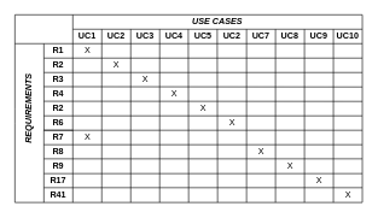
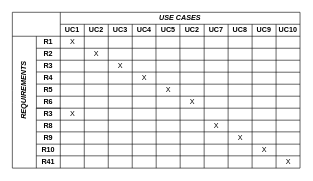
- <mxCell id="29" value="R2" style="text;html=1;strokeColor=none;fillColor=none;align=center;verticalAlign=middle;whiteSpace=wrap;rounded=0;fontStyle=1" parent="1" vertex="1"><mxGeometry x="60" y="140" width="40" height="20" as="geometry" /></mxCell>
+ <mxCell id="29" value="R5" style="text;html=1;strokeColor=none;fillColor=none;align=center;verticalAlign=middle;whiteSpace=wrap;rounded=0;fontStyle=1" parent="1" vertex="1"><mxGeometry x="60" y="140" width="40" height="20" as="geometry" /></mxCell>
- <mxCell id="31" value="R7" style="text;html=1;strokeColor=none;fillColor=none;align=center;verticalAlign=middle;whiteSpace=wrap;rounded=0;fontStyle=1" vertex="1" parent="1"><mxGeometry x="60" y="180" width="40" height="20" as="geometry" /></mxCell>
+ <mxCell id="31" value="R3" style="text;html=1;strokeColor=none;fillColor=none;align=center;verticalAlign=middle;whiteSpace=wrap;rounded=0;fontStyle=1" vertex="1" parent="1"><mxGeometry x="60" y="180" width="40" height="20" as="geometry" /></mxCell>
- <mxCell id="34" value="R17" style="text;html=1;strokeColor=none;fillColor=none;align=center;verticalAlign=middle;whiteSpace=wrap;rounded=0;fontStyle=1" vertex="1" parent="1"><mxGeometry x="60" y="240" width="40" height="20" as="geometry" /></mxCell>
+ <mxCell id="34" value="R10" style="text;html=1;strokeColor=none;fillColor=none;align=center;verticalAlign=middle;whiteSpace=wrap;rounded=0;fontStyle=1" vertex="1" parent="1"><mxGeometry x="60" y="240" width="40" height="20" as="geometry" /></mxCell>
